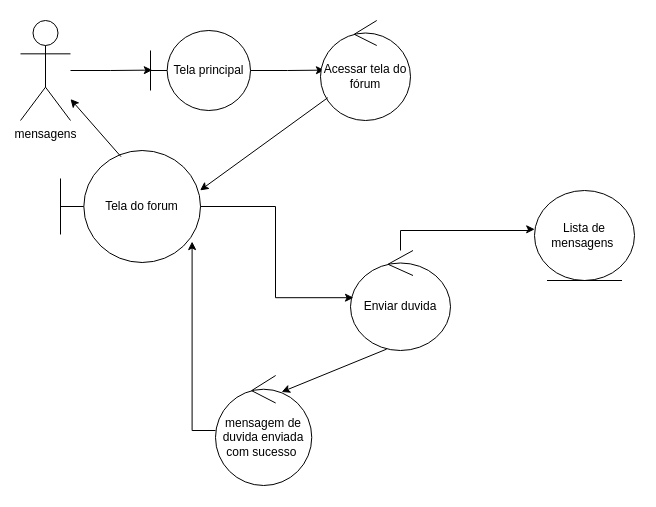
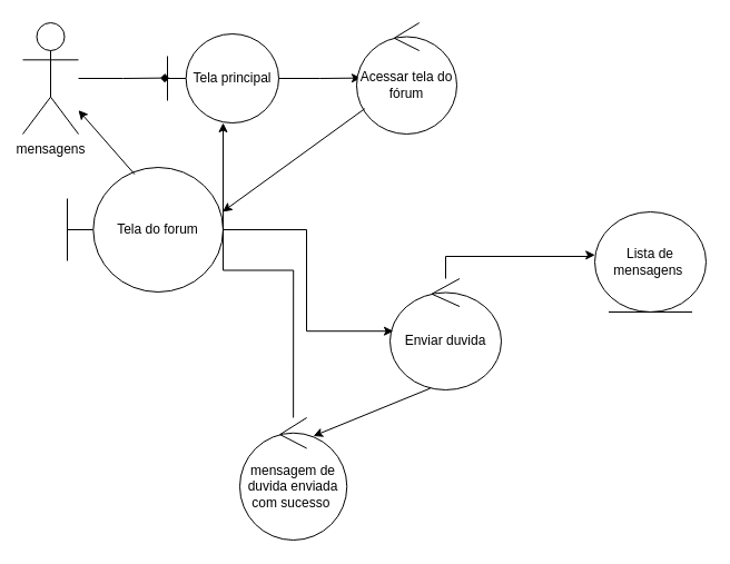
- <mxCell id="5" style="edgeStyle=orthogonalEdgeStyle;rounded=0;orthogonalLoop=1;jettySize=auto;html=1;entryX=0.018;entryY=0.495;entryDx=0;entryDy=0;entryPerimeter=0;" parent="1" source="2" target="3" edge="1"><mxGeometry relative="1" as="geometry" /></mxCell>
+ <mxCell id="5" style="edgeStyle=orthogonalEdgeStyle;rounded=0;orthogonalLoop=1;jettySize=auto;html=1;entryX=0.018;entryY=0.495;entryDx=0;entryDy=0;entryPerimeter=0;endArrow=diamond;" parent="1" source="2" target="3" edge="1"><mxGeometry relative="1" as="geometry" /></mxCell>
- <mxCell id="16" style="edgeStyle=orthogonalEdgeStyle;rounded=0;orthogonalLoop=1;jettySize=auto;html=1;entryX=0.94;entryY=0.813;entryDx=0;entryDy=0;entryPerimeter=0;" parent="1" source="14" target="7" edge="1"><mxGeometry relative="1" as="geometry" /></mxCell>
+ <mxCell id="16" style="edgeStyle=orthogonalEdgeStyle;rounded=0;orthogonalLoop=1;jettySize=auto;html=1;" parent="1" source="14" target="3" edge="1"><mxGeometry relative="1" as="geometry" /></mxCell>
